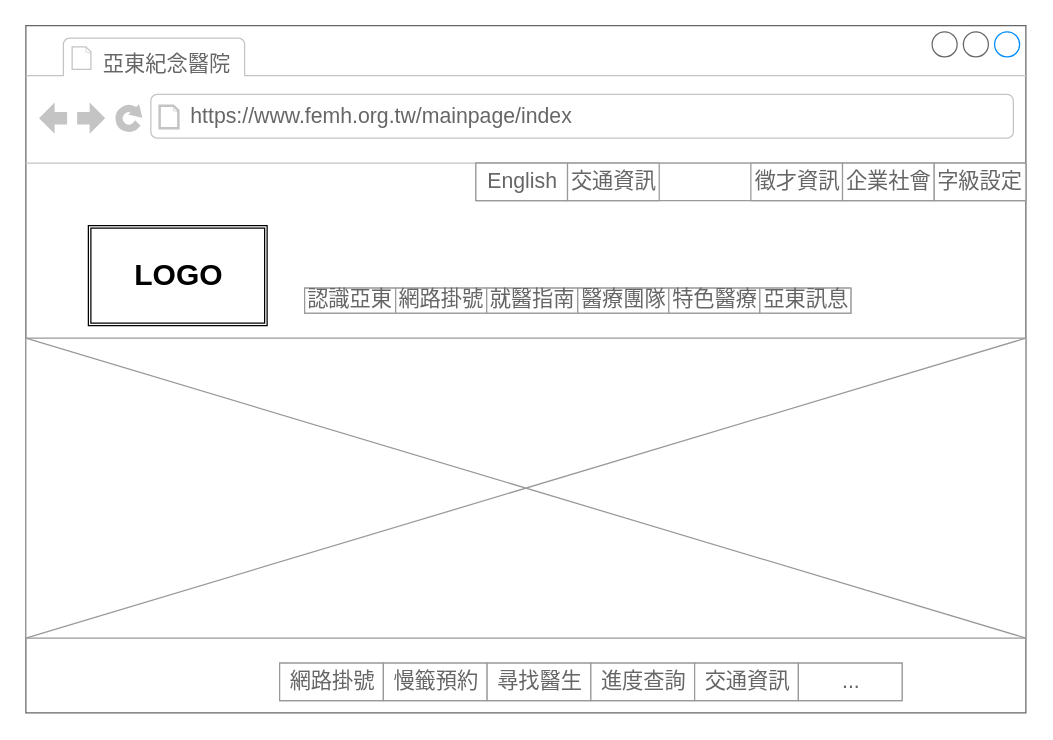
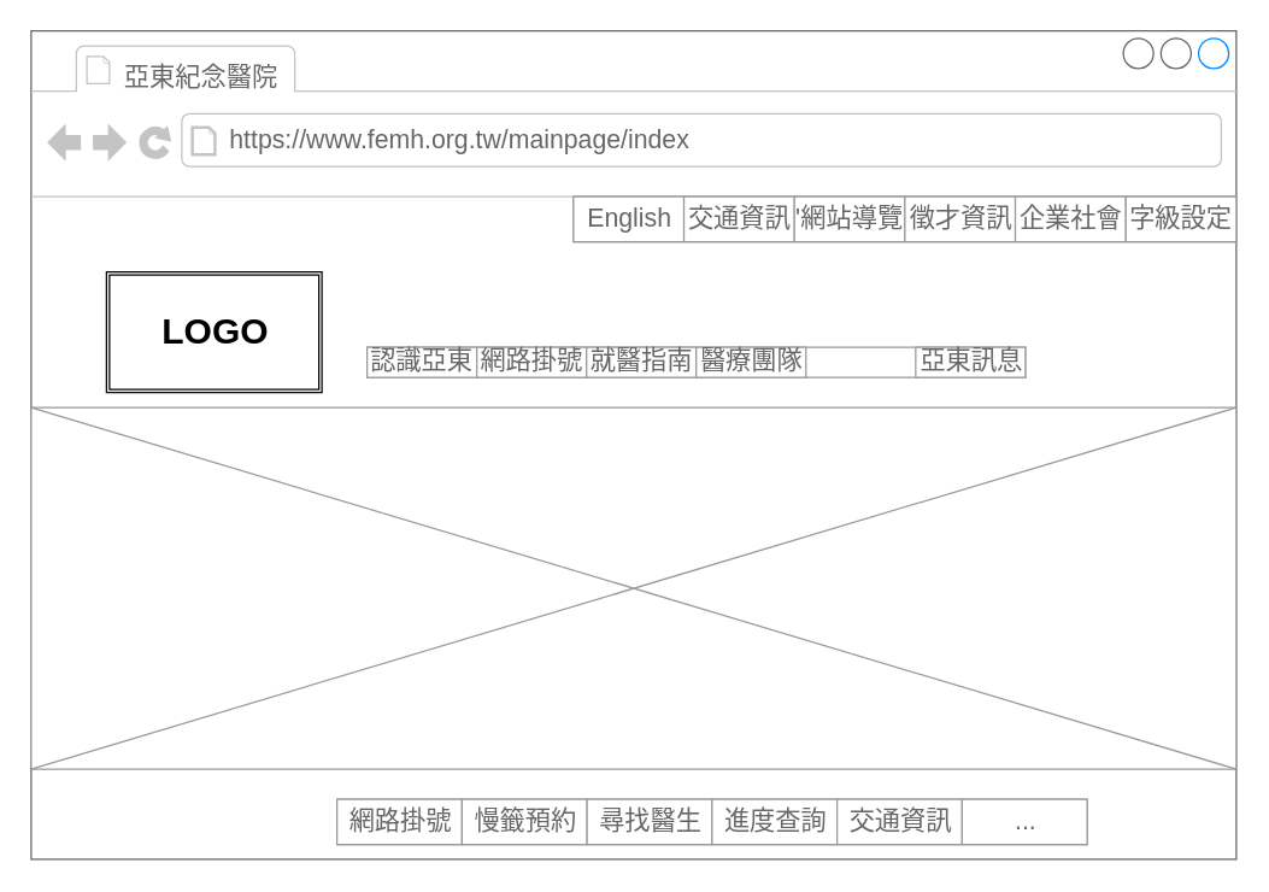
+ <mxCell id="8" value="'網站導覽" style="strokeColor=inherit;fillColor=inherit;gradientColor=inherit;strokeWidth=1;shadow=0;dashed=0;align=center;html=1;shape=mxgraph.mockup.forms.rrect;rSize=0;fontSize=17;fontColor=#666666;" parent="5" vertex="1"><mxGeometry x="146.667" width="73.333" height="30" as="geometry" /></mxCell>
- <mxCell id="19" value="特色醫療" style="strokeColor=inherit;fillColor=inherit;gradientColor=inherit;strokeWidth=1;shadow=0;dashed=0;align=center;html=1;shape=mxgraph.mockup.forms.rrect;rSize=0;fontSize=17;fontColor=#666666;" parent="14" vertex="1"><mxGeometry x="291.333" width="72.833" height="20" as="geometry" /></mxCell>
